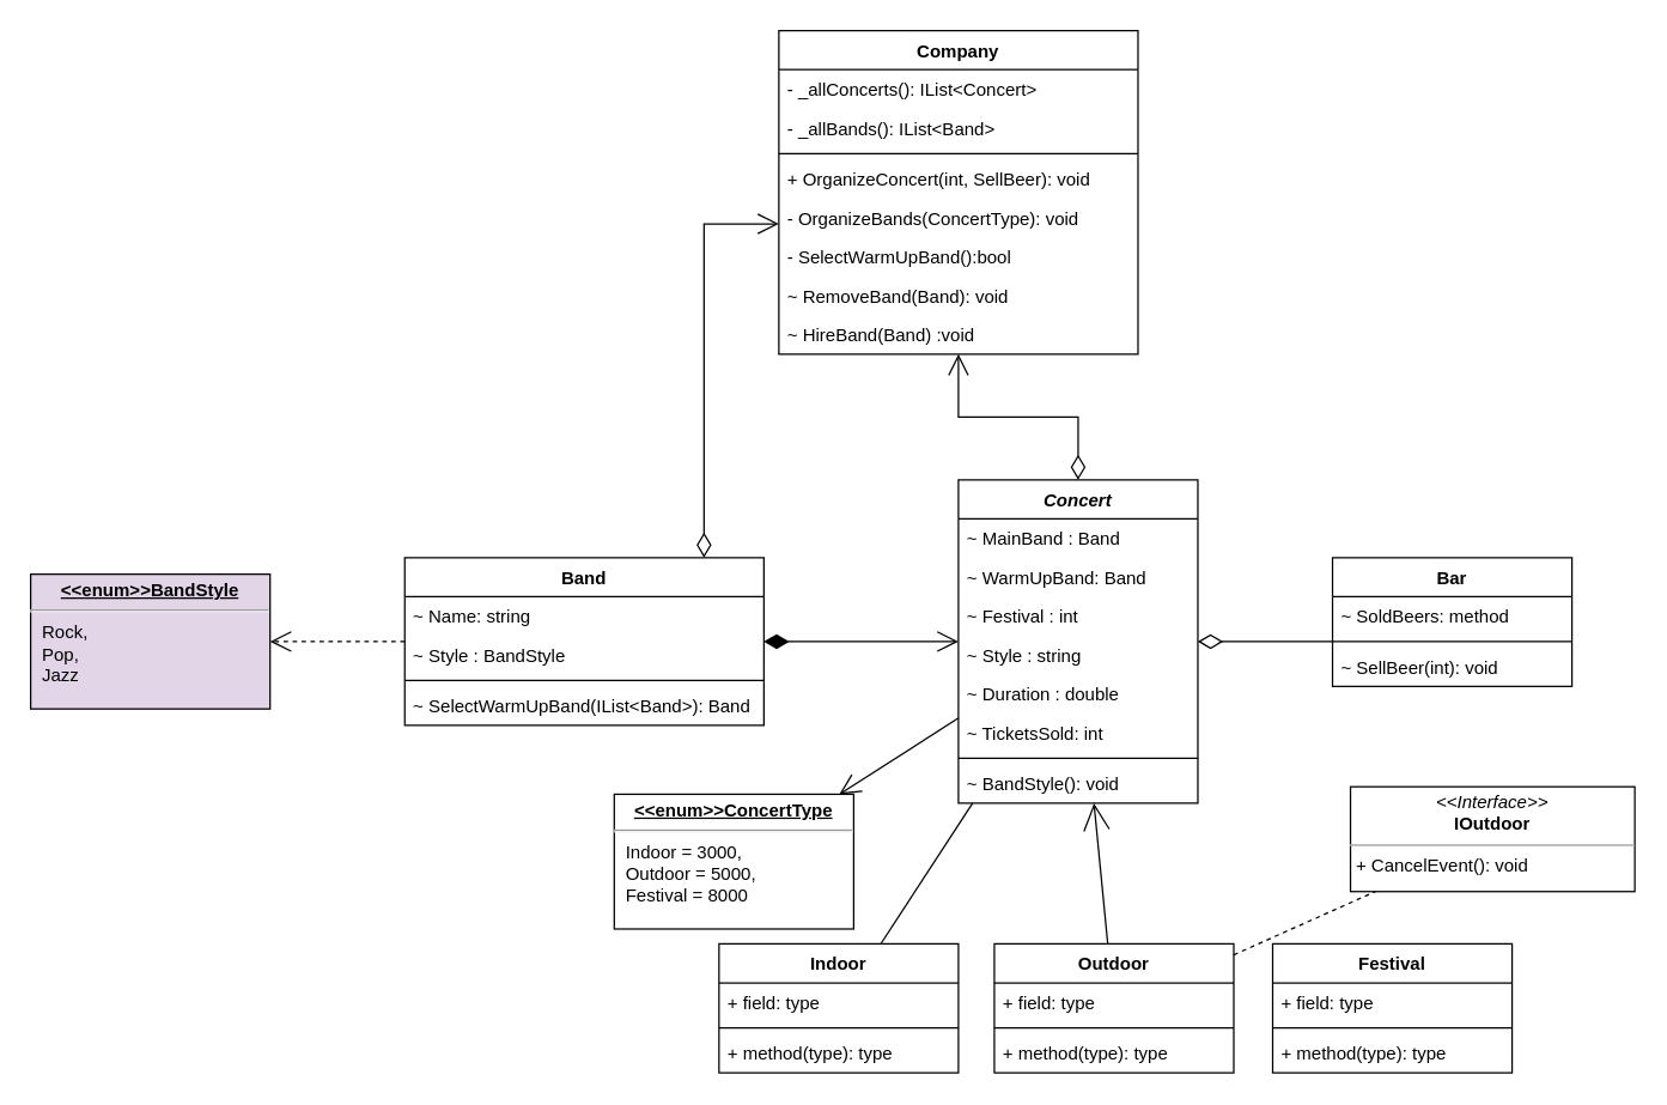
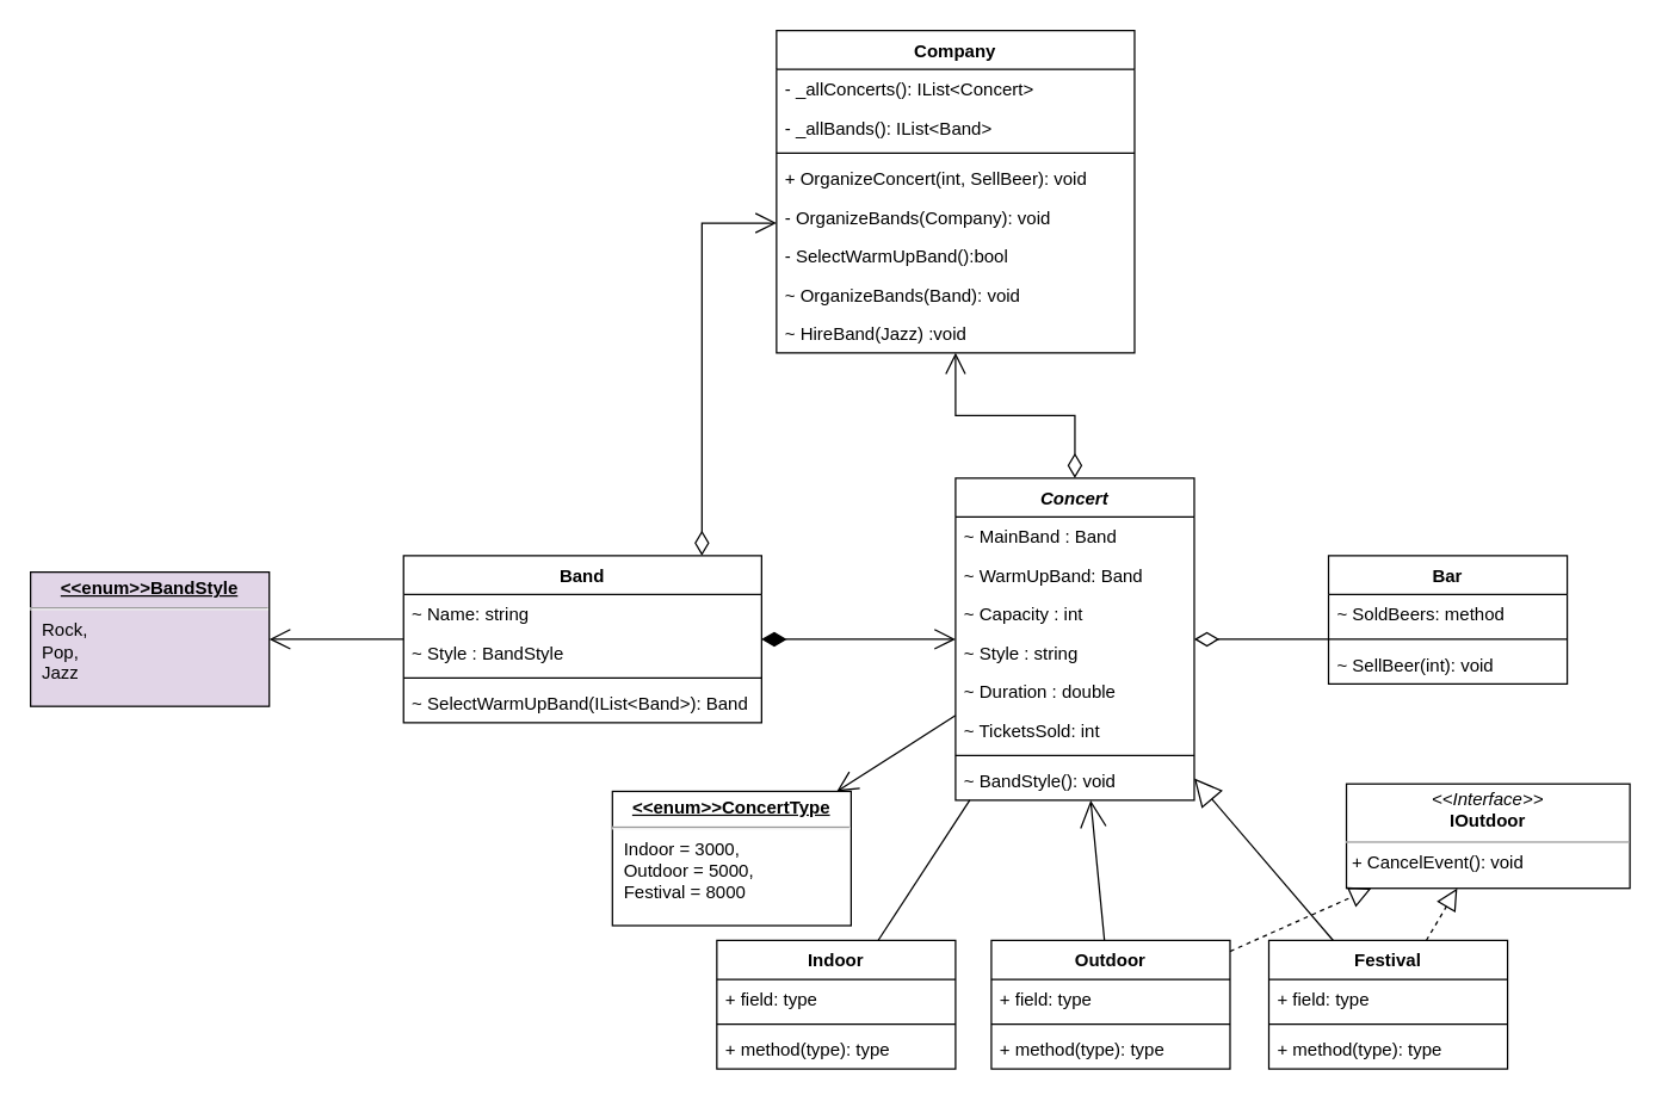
- <mxCell id="7" value="- OrganizeBands(ConcertType): void" style="text;strokeColor=none;fillColor=none;align=left;verticalAlign=top;spacingLeft=4;spacingRight=4;overflow=hidden;rotatable=0;points=[[0,0.5],[1,0.5]];portConstraint=eastwest;" parent="2" vertex="1"><mxGeometry y="112" width="240" height="26" as="geometry" /></mxCell>
+ <mxCell id="7" value="- OrganizeBands(Company): void" style="text;strokeColor=none;fillColor=none;align=left;verticalAlign=top;spacingLeft=4;spacingRight=4;overflow=hidden;rotatable=0;points=[[0,0.5],[1,0.5]];portConstraint=eastwest;" parent="2" vertex="1"><mxGeometry y="112" width="240" height="26" as="geometry" /></mxCell>
- <mxCell id="9" value="~ RemoveBand(Band): void" style="text;strokeColor=none;fillColor=none;align=left;verticalAlign=top;spacingLeft=4;spacingRight=4;overflow=hidden;rotatable=0;points=[[0,0.5],[1,0.5]];portConstraint=eastwest;" parent="2" vertex="1"><mxGeometry y="164" width="240" height="26" as="geometry" /></mxCell>
+ <mxCell id="9" value="~ OrganizeBands(Band): void" style="text;strokeColor=none;fillColor=none;align=left;verticalAlign=top;spacingLeft=4;spacingRight=4;overflow=hidden;rotatable=0;points=[[0,0.5],[1,0.5]];portConstraint=eastwest;" parent="2" vertex="1"><mxGeometry y="164" width="240" height="26" as="geometry" /></mxCell>
- <mxCell id="10" value="~ HireBand(Band) :void" style="text;strokeColor=none;fillColor=none;align=left;verticalAlign=top;spacingLeft=4;spacingRight=4;overflow=hidden;rotatable=0;points=[[0,0.5],[1,0.5]];portConstraint=eastwest;" parent="2" vertex="1"><mxGeometry y="190" width="240" height="26" as="geometry" /></mxCell>
+ <mxCell id="10" value="~ HireBand(Jazz) :void" style="text;strokeColor=none;fillColor=none;align=left;verticalAlign=top;spacingLeft=4;spacingRight=4;overflow=hidden;rotatable=0;points=[[0,0.5],[1,0.5]];portConstraint=eastwest;" parent="2" vertex="1"><mxGeometry y="190" width="240" height="26" as="geometry" /></mxCell>
- <mxCell id="14" value="~ Festival : int" style="text;strokeColor=none;fillColor=none;align=left;verticalAlign=top;spacingLeft=4;spacingRight=4;overflow=hidden;rotatable=0;points=[[0,0.5],[1,0.5]];portConstraint=eastwest;" parent="11" vertex="1"><mxGeometry y="78" width="160" height="26" as="geometry" /></mxCell>
+ <mxCell id="14" value="~ Capacity : int" style="text;strokeColor=none;fillColor=none;align=left;verticalAlign=top;spacingLeft=4;spacingRight=4;overflow=hidden;rotatable=0;points=[[0,0.5],[1,0.5]];portConstraint=eastwest;" parent="11" vertex="1"><mxGeometry y="78" width="160" height="26" as="geometry" /></mxCell>
- <mxCell id="48" value="" style="endArrow=open;endFill=1;endSize=12;html=1;rounded=0;dashed=1;" parent="1" source="36" target="47" edge="1"><mxGeometry width="160" relative="1" as="geometry"><mxPoint x="824" y="347.646" as="sourcePoint" /><mxPoint x="890" y="347.354" as="targetPoint" /></mxGeometry></mxCell>
+ <mxCell id="48" value="" style="endArrow=open;endFill=1;endSize=12;html=1;rounded=0;" parent="1" source="36" target="47" edge="1"><mxGeometry width="160" relative="1" as="geometry"><mxPoint x="824" y="347.646" as="sourcePoint" /><mxPoint x="890" y="347.354" as="targetPoint" /></mxGeometry></mxCell>
+ <mxCell id="34" value="" style="endArrow=block;endSize=16;endFill=0;html=1;rounded=0;" parent="1" source="28" target="11" edge="1"><mxGeometry x="-0.459" y="-109" width="160" relative="1" as="geometry"><mxPoint x="773.424" y="450" as="sourcePoint" /><mxPoint x="760.576" y="366" as="targetPoint" /><mxPoint y="1" as="offset" /></mxGeometry></mxCell>
- <mxCell id="45" value="" style="endArrow=none;dashed=1;endFill=0;endSize=12;html=1;rounded=0;" parent="1" source="24" target="44" edge="1"><mxGeometry width="160" relative="1" as="geometry"><mxPoint x="700" y="410" as="sourcePoint" /><mxPoint x="860" y="410" as="targetPoint" /></mxGeometry></mxCell>
+ <mxCell id="45" value="" style="endArrow=block;dashed=1;endFill=0;endSize=12;html=1;rounded=0;" parent="1" source="24" target="44" edge="1"><mxGeometry width="160" relative="1" as="geometry"><mxPoint x="700" y="410" as="sourcePoint" /><mxPoint x="860" y="410" as="targetPoint" /></mxGeometry></mxCell>
+ <mxCell id="46" value="" style="endArrow=block;dashed=1;endFill=0;endSize=12;html=1;rounded=0;" parent="1" source="28" target="44" edge="1"><mxGeometry width="160" relative="1" as="geometry"><mxPoint x="700" y="410" as="sourcePoint" /><mxPoint x="860" y="410" as="targetPoint" /></mxGeometry></mxCell>
